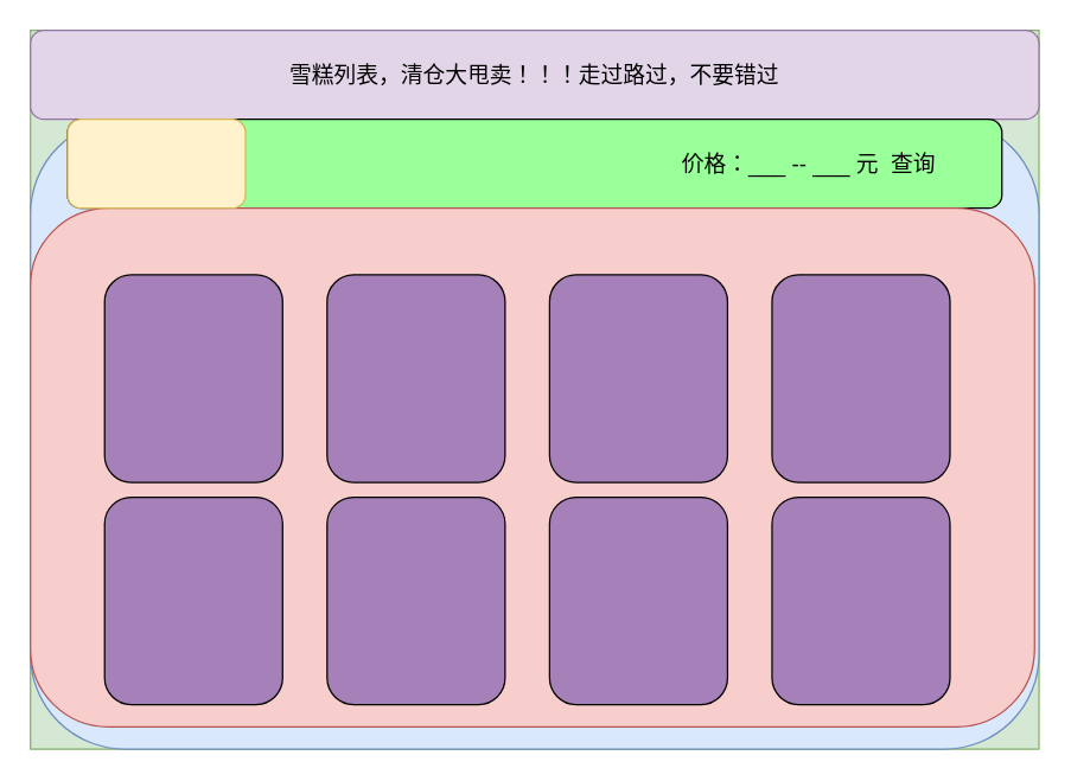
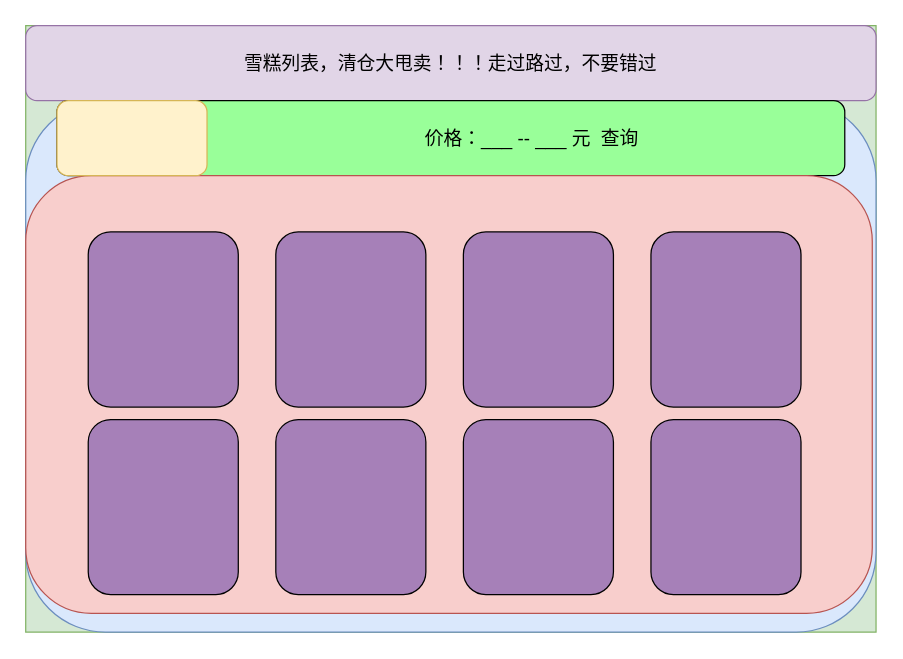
- <mxCell id="6" value="价格：___ -- ___&amp;nbsp;元&amp;nbsp; 查询" style="text;html=1;strokeColor=none;fillColor=none;align=center;verticalAlign=middle;whiteSpace=wrap;rounded=0;fontSize=15;" vertex="1" parent="1"><mxGeometry x="420" y="95" width="250" height="30" as="geometry" /></mxCell>
+ <mxCell id="6" value="价格：___ -- ___&amp;nbsp;元&amp;nbsp; 查询" style="text;html=1;strokeColor=none;fillColor=none;align=center;verticalAlign=middle;whiteSpace=wrap;rounded=0;fontSize=15;" vertex="1" parent="1"><mxGeometry x="300" y="95" width="250" height="30" as="geometry" /></mxCell>
